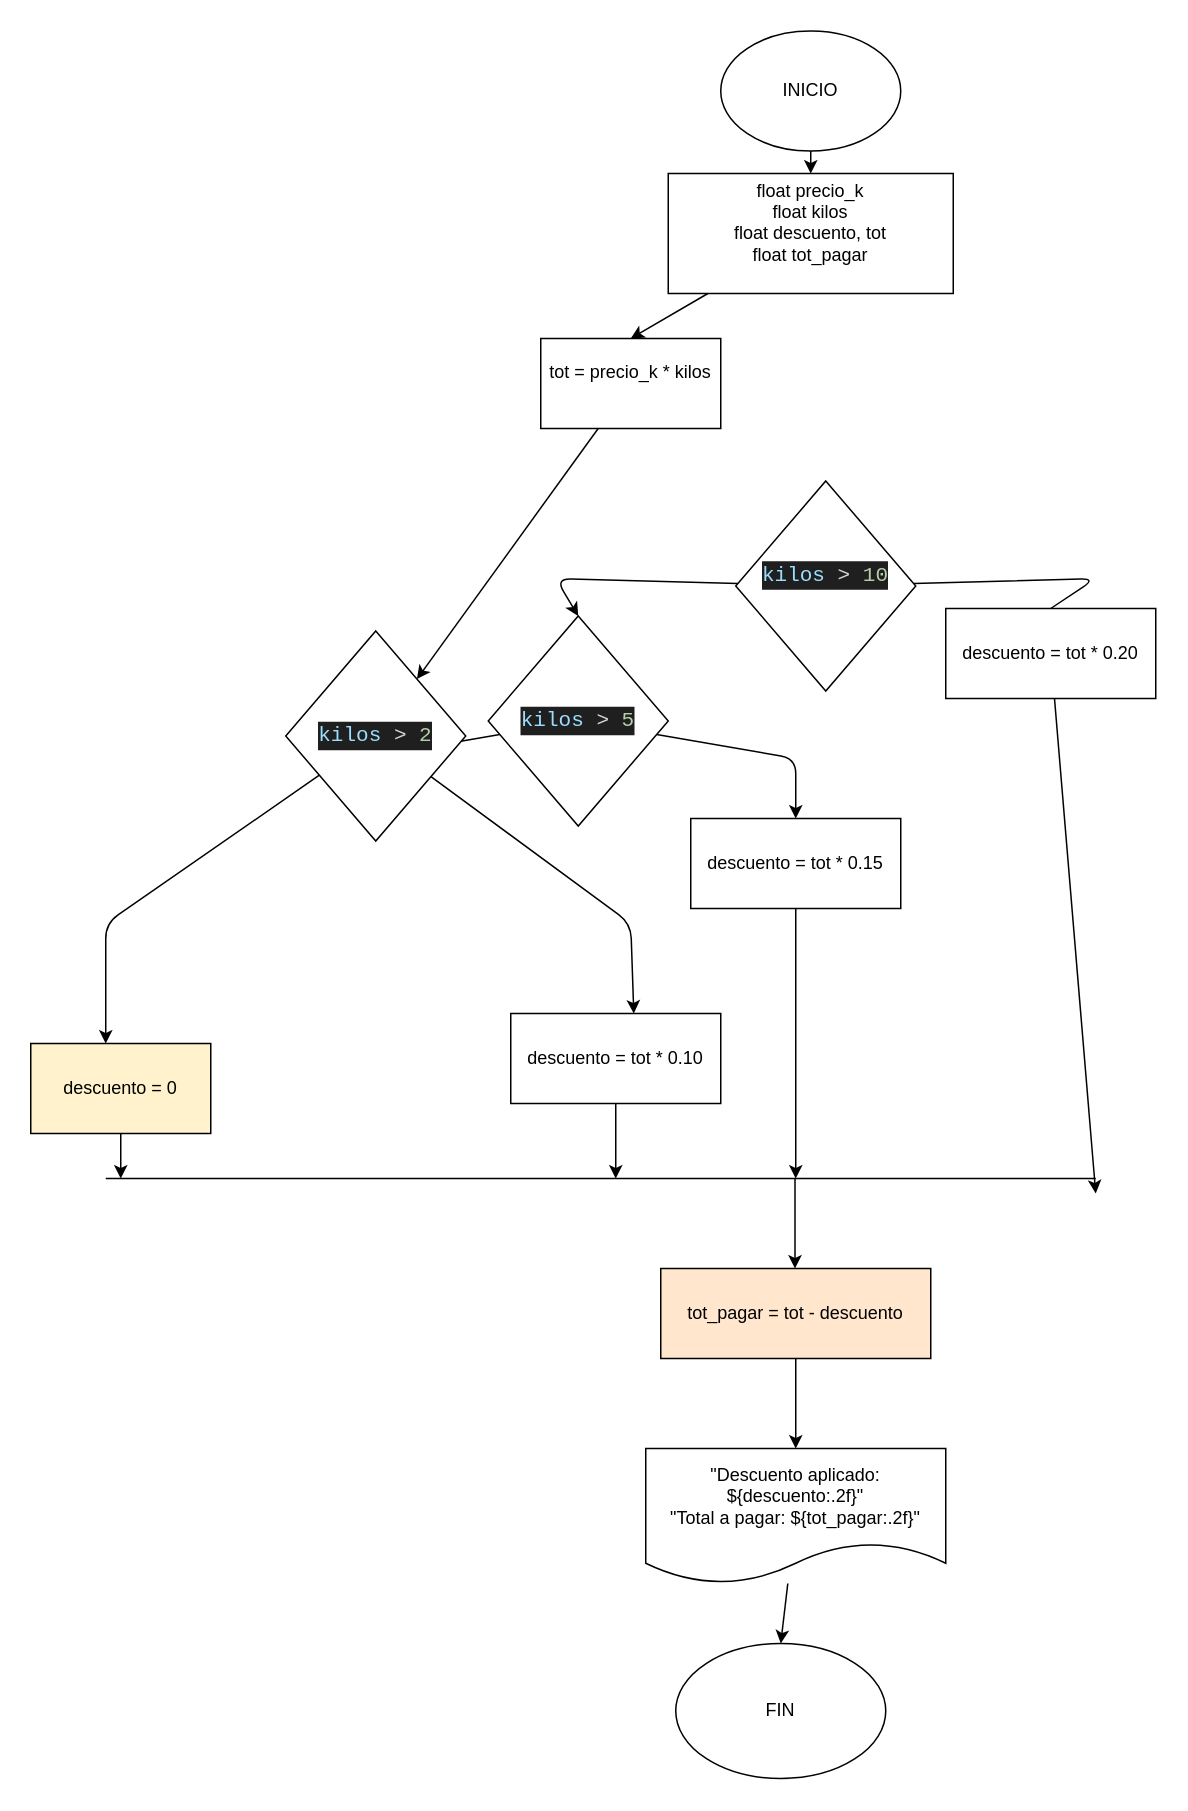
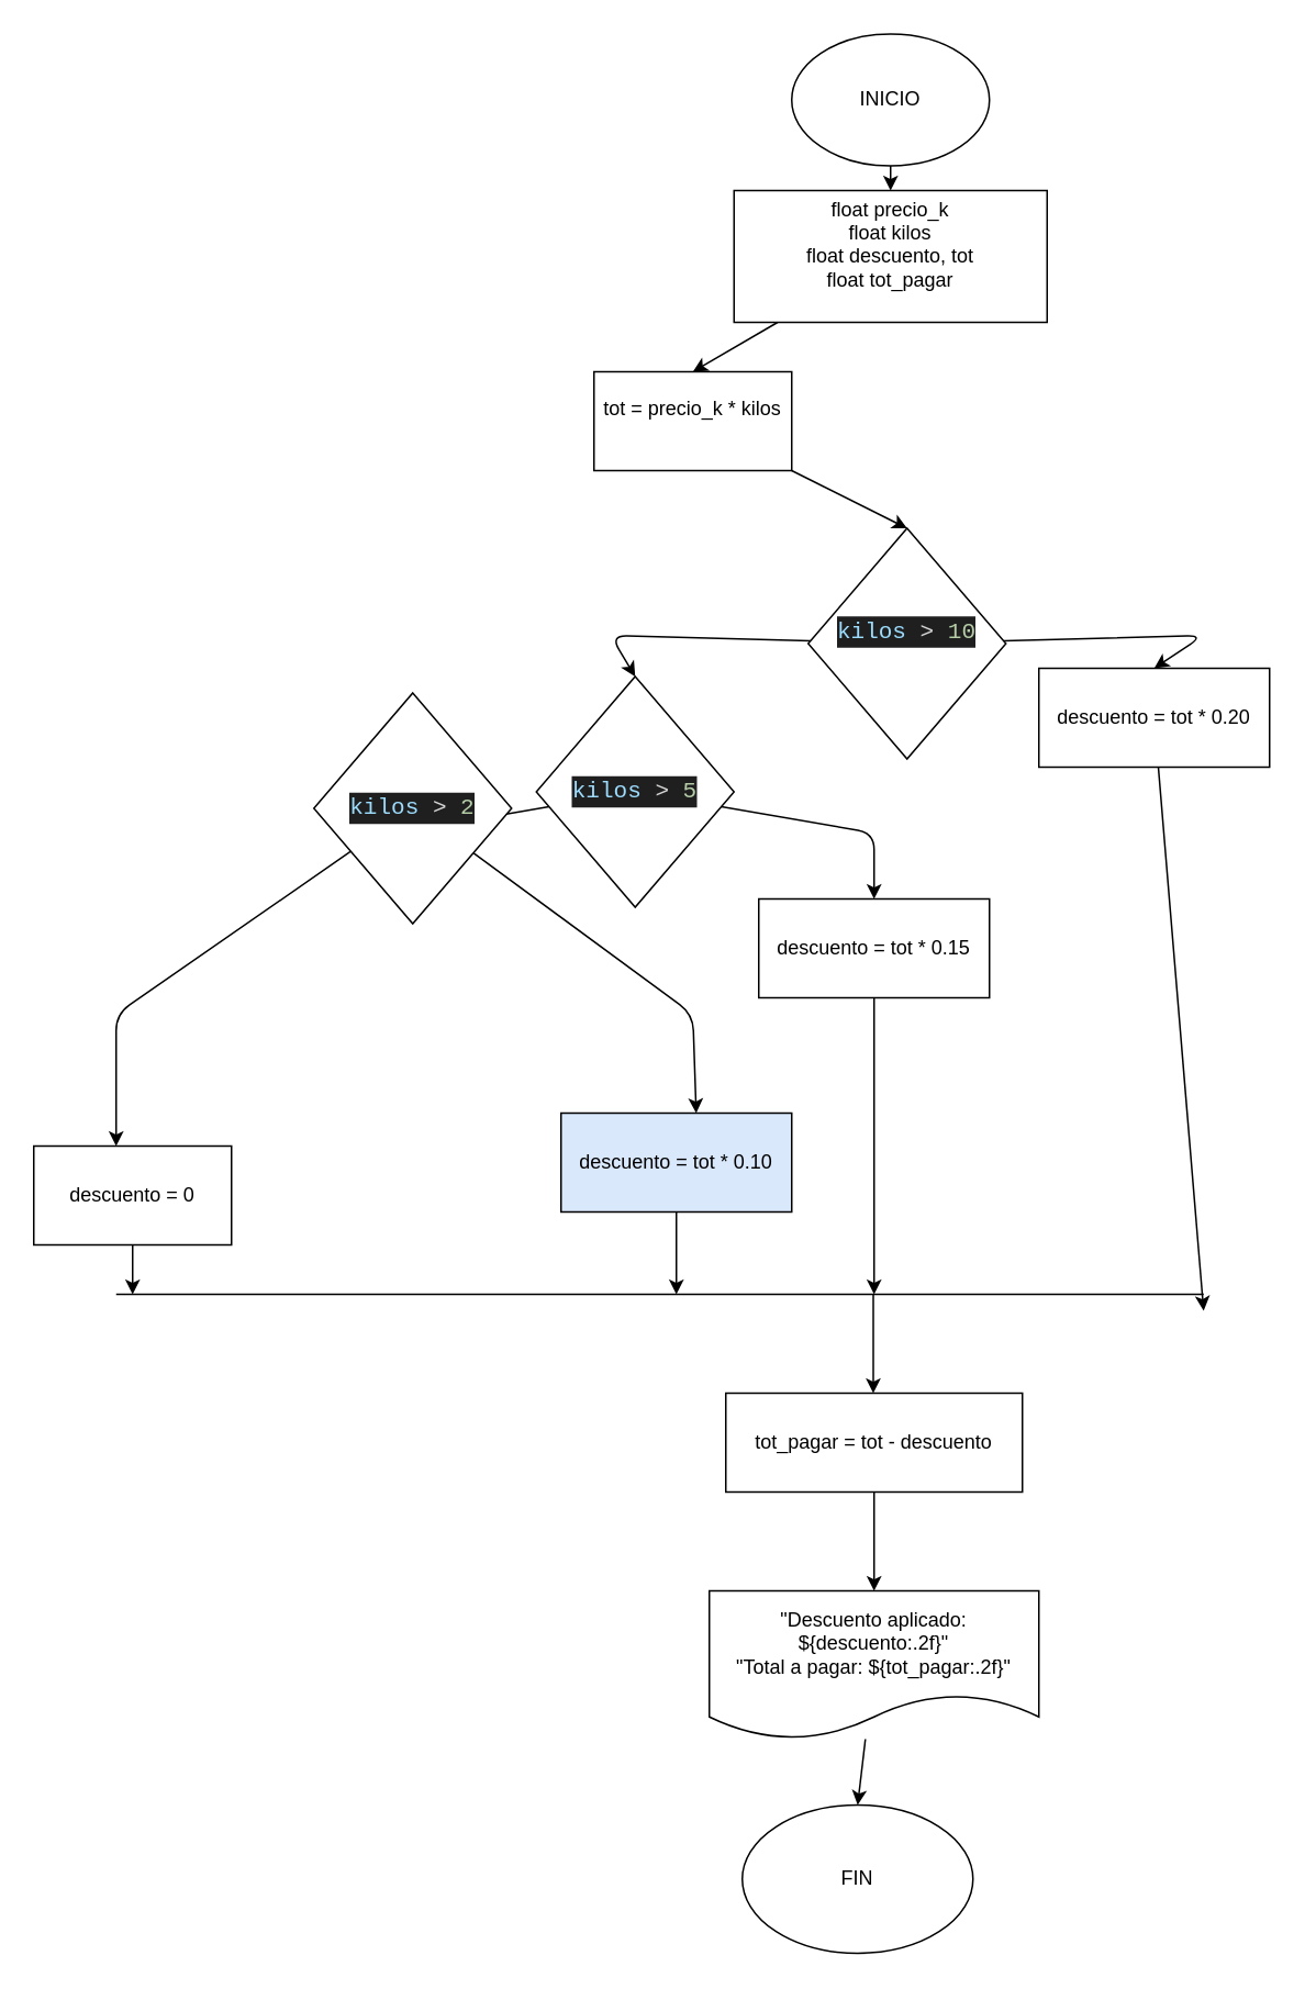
- <mxCell id="6" style="edgeStyle=none;html=1;" edge="1" parent="1" source="7" target="19"><mxGeometry relative="1" as="geometry" /></mxCell>
+ <mxCell id="6" style="edgeStyle=none;html=1;entryX=0.5;entryY=0;entryDx=0;entryDy=0;" edge="1" parent="1" source="7" target="10"><mxGeometry relative="1" as="geometry" /></mxCell>
- <mxCell id="8" style="edgeStyle=none;html=1;entryX=0.5;entryY=0;entryDx=0;entryDy=0;endArrow=none;" edge="1" parent="1" source="10" target="12"><mxGeometry relative="1" as="geometry"><Array as="points"><mxPoint x="730" y="385" /></Array></mxGeometry></mxCell>
+ <mxCell id="8" style="edgeStyle=none;html=1;entryX=0.5;entryY=0;entryDx=0;entryDy=0;" edge="1" parent="1" source="10" target="12"><mxGeometry relative="1" as="geometry"><Array as="points"><mxPoint x="730" y="385" /></Array></mxGeometry></mxCell>
- <mxCell id="21" value="descuento = tot * 0.10" style="rounded=0;whiteSpace=wrap;" vertex="1" parent="1"><mxGeometry x="340" y="675" width="140" height="60" as="geometry" /></mxCell>
+ <mxCell id="21" value="descuento = tot * 0.10" style="rounded=0;whiteSpace=wrap;fillColor=#dae8fc;" vertex="1" parent="1"><mxGeometry x="340" y="675" width="140" height="60" as="geometry" /></mxCell>
- <mxCell id="25" value="descuento = 0" style="rounded=0;whiteSpace=wrap;html=1;fillColor=#fff2cc;" vertex="1" parent="1"><mxGeometry x="20" y="695" width="120" height="60" as="geometry" /></mxCell>
+ <mxCell id="25" value="descuento = 0" style="rounded=0;whiteSpace=wrap;html=1;" vertex="1" parent="1"><mxGeometry x="20" y="695" width="120" height="60" as="geometry" /></mxCell>
- <mxCell id="28" value="tot_pagar = tot - descuento" style="rounded=0;whiteSpace=wrap;fillColor=#ffe6cc;" vertex="1" parent="1"><mxGeometry x="440" y="845" width="180" height="60" as="geometry" /></mxCell>
+ <mxCell id="28" value="tot_pagar = tot - descuento" style="rounded=0;whiteSpace=wrap;" vertex="1" parent="1"><mxGeometry x="440" y="845" width="180" height="60" as="geometry" /></mxCell>
